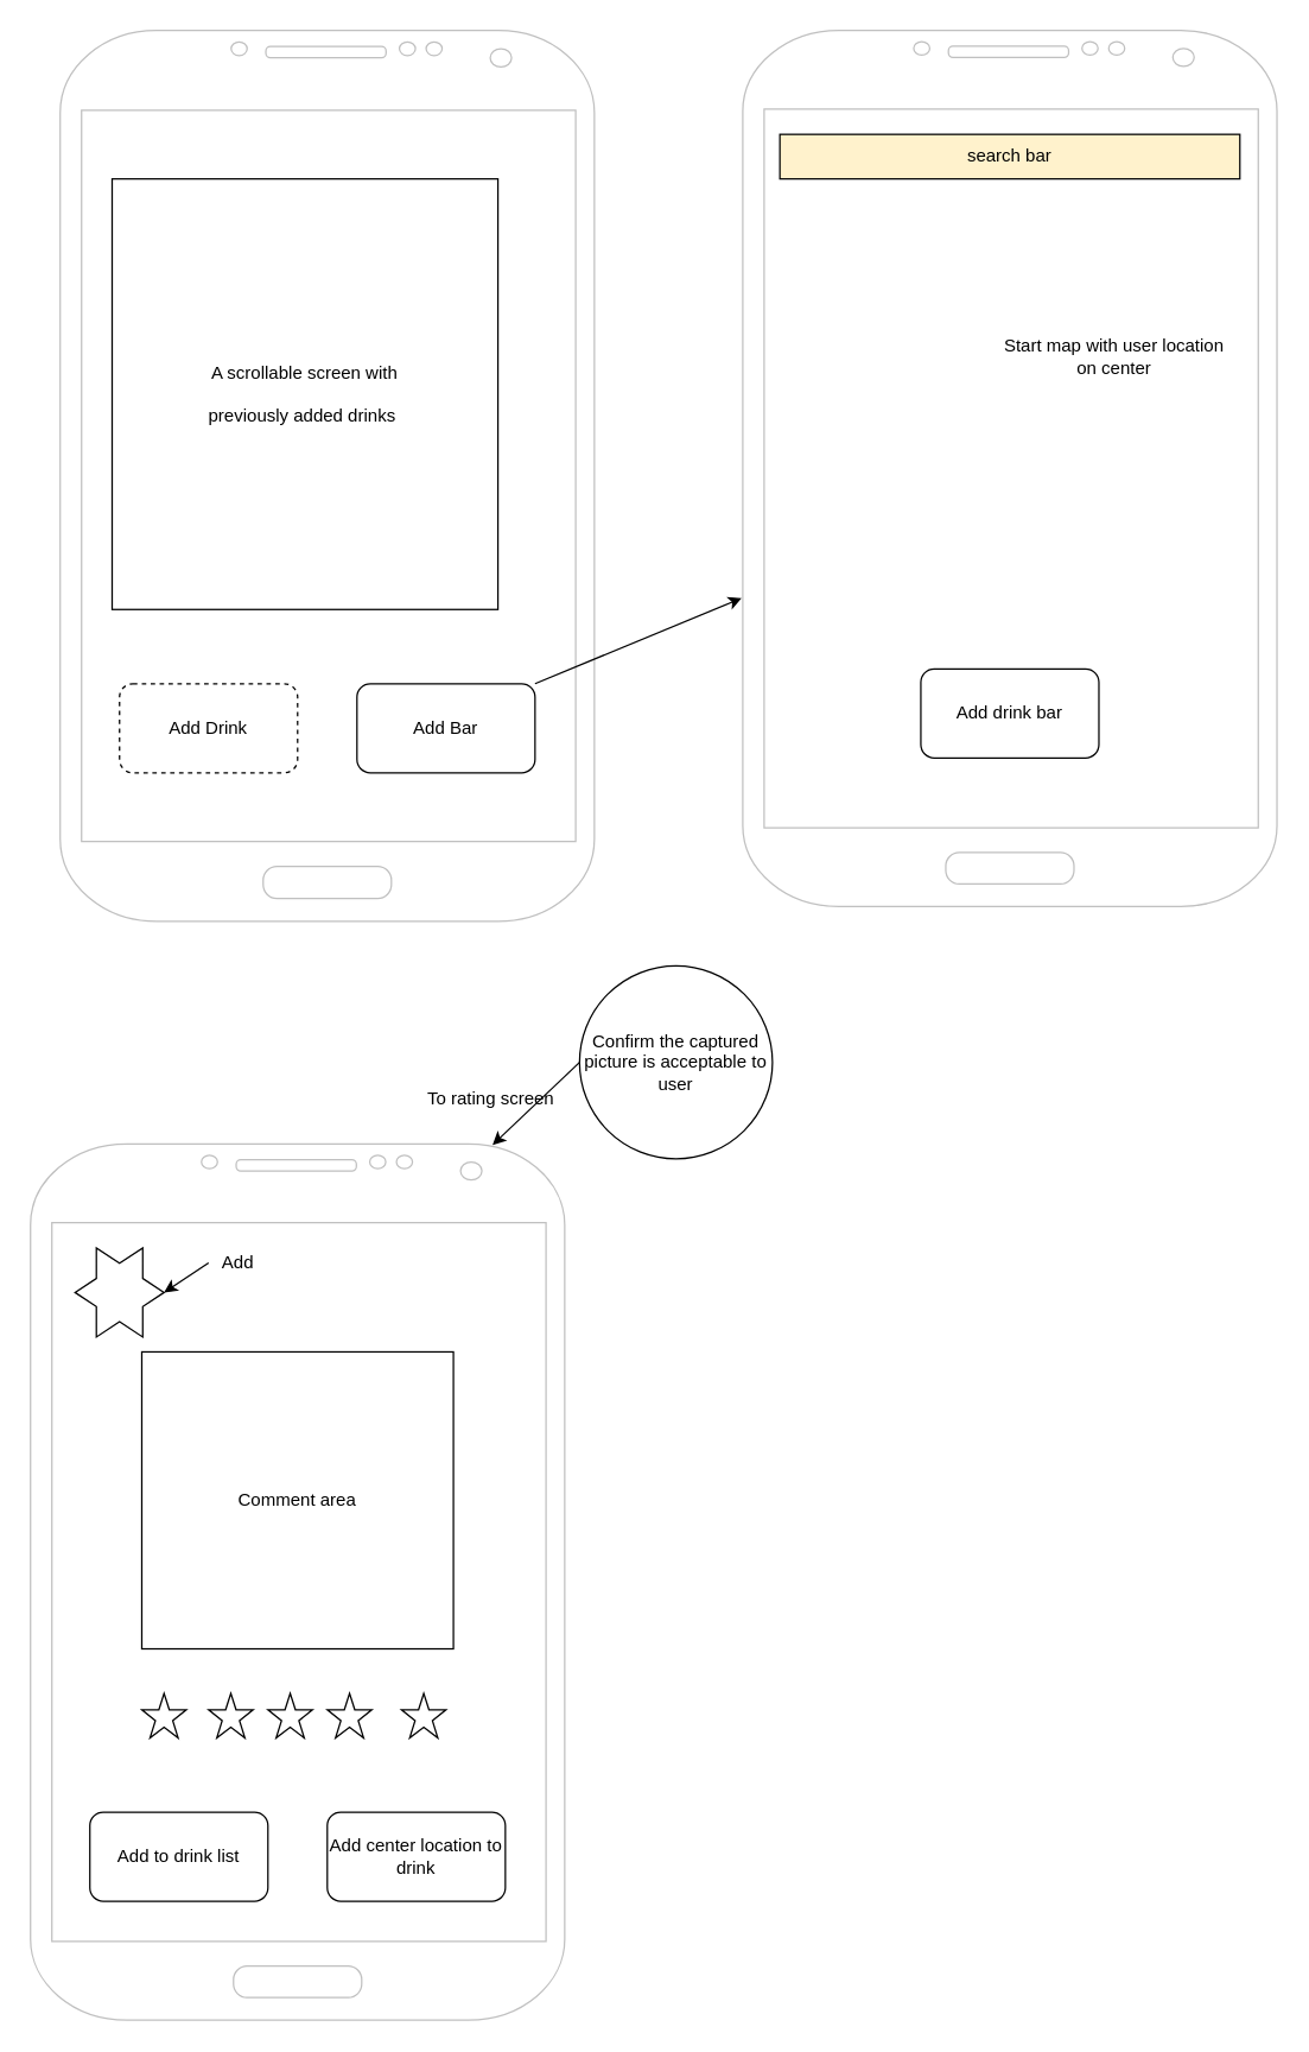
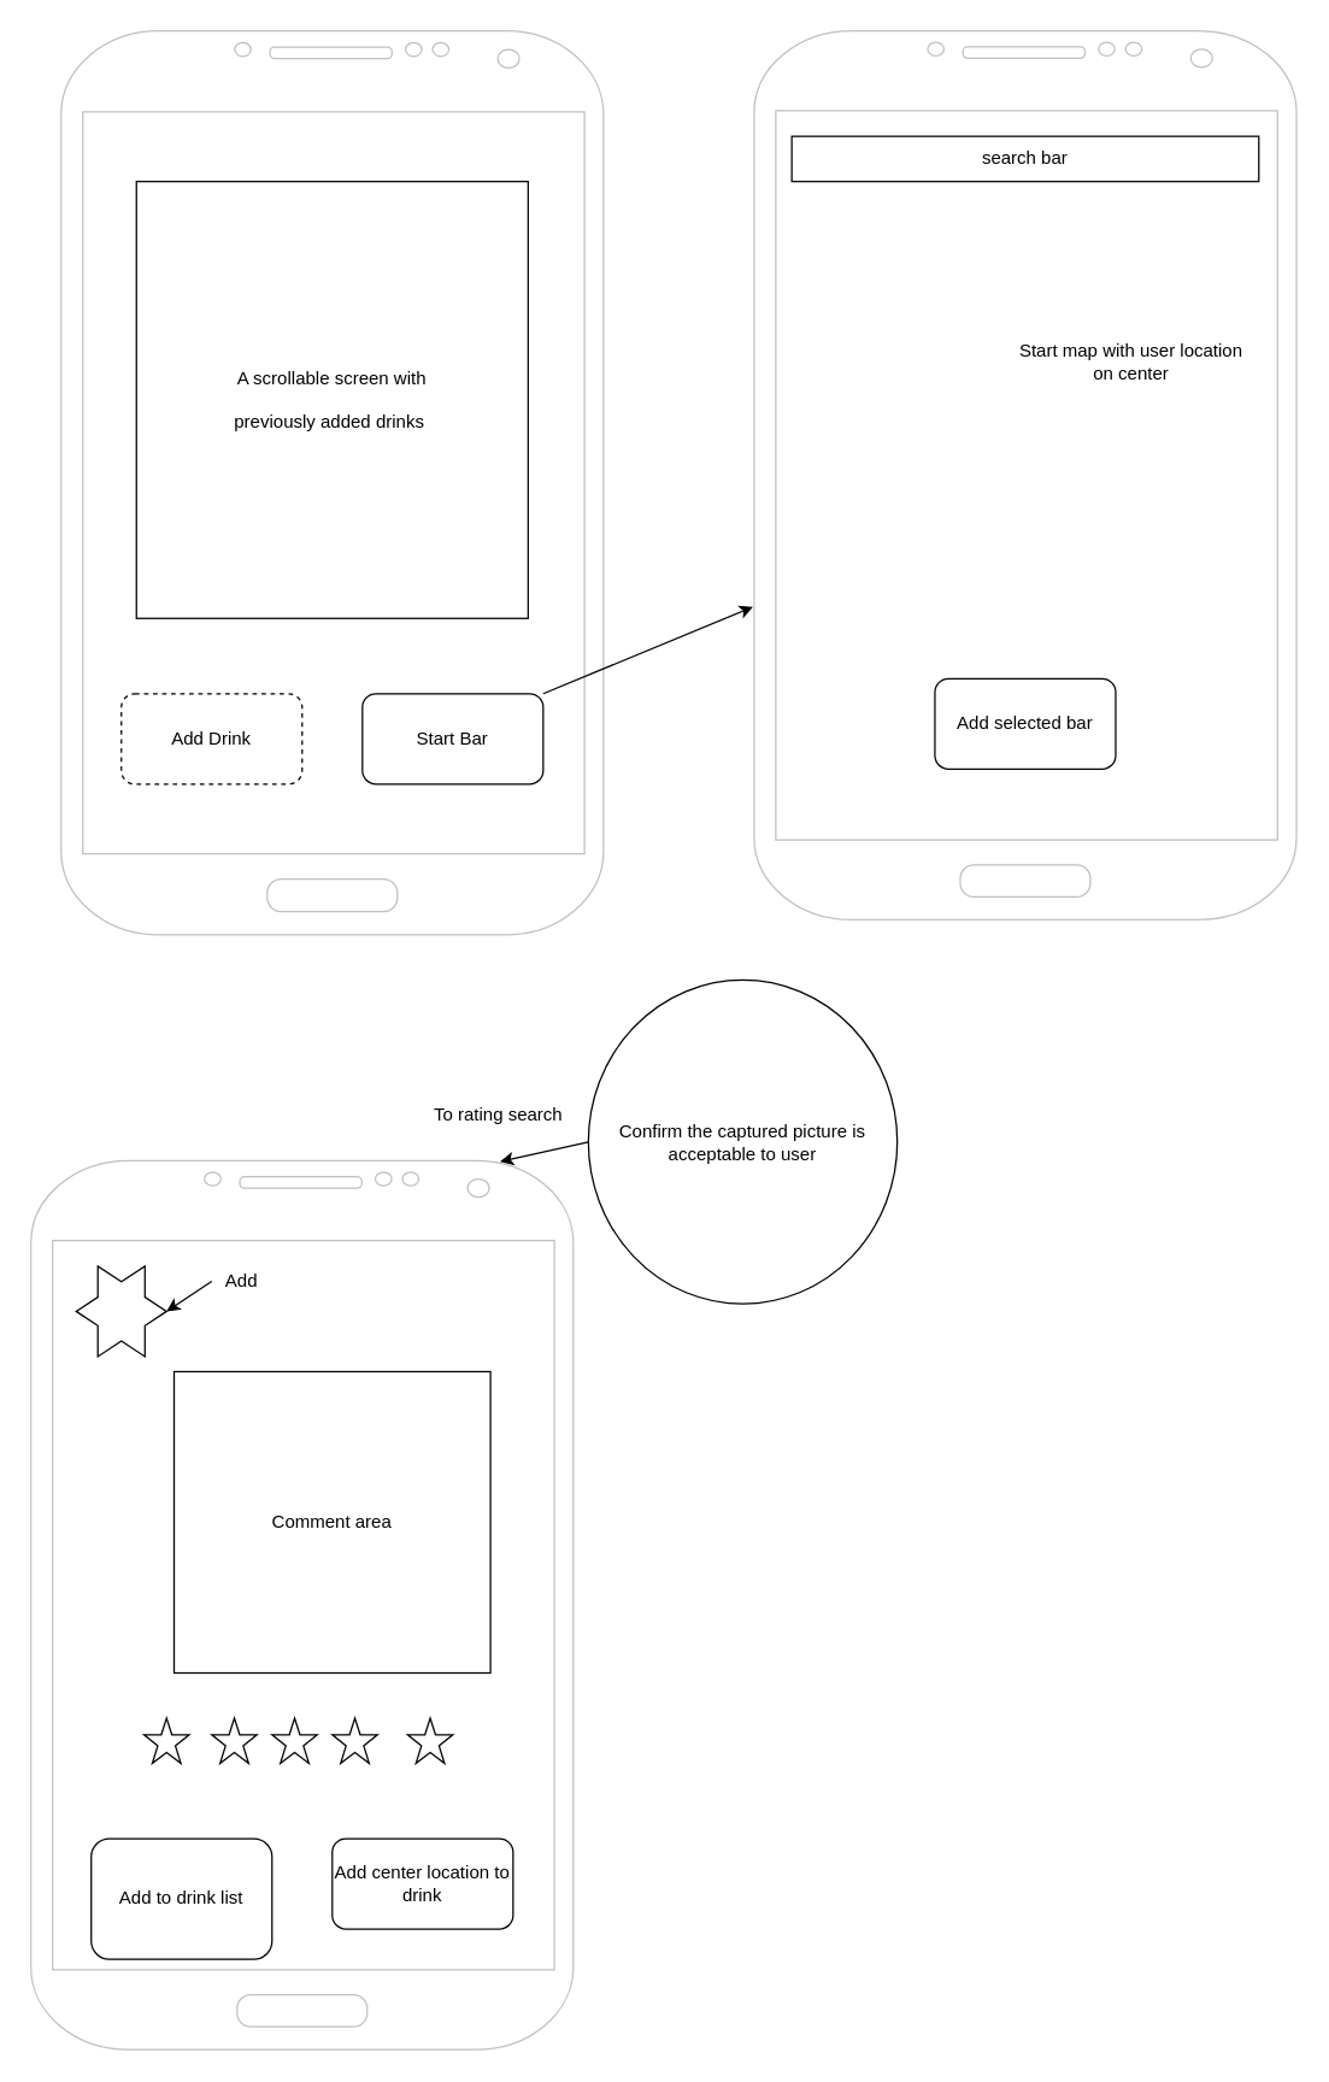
- <mxCell id="26" value="search bar" style="rounded=0;whiteSpace=wrap;html=1;fillColor=#fff2cc;" parent="1" vertex="1"><mxGeometry x="525" y="90" width="310" height="30" as="geometry" /></mxCell>
+ <mxCell id="26" value="search bar" style="rounded=0;whiteSpace=wrap;html=1;" parent="1" vertex="1"><mxGeometry x="525" y="90" width="310" height="30" as="geometry" /></mxCell>
- <mxCell id="6" value="A scrollable screen with &lt;br&gt;&lt;br&gt;previously added drinks&amp;nbsp;" style="rounded=0;whiteSpace=wrap;html=1;" parent="2" vertex="1"><mxGeometry x="35" y="100" width="260" height="290" as="geometry" /></mxCell>
+ <mxCell id="6" value="A scrollable screen with &lt;br&gt;&lt;br&gt;previously added drinks&amp;nbsp;" style="rounded=0;whiteSpace=wrap;html=1;" parent="2" vertex="1"><mxGeometry x="50" y="100" width="260" height="290" as="geometry" /></mxCell>
- <mxCell id="23" value="Add drink bar" style="rounded=1;whiteSpace=wrap;html=1;" parent="1" vertex="1"><mxGeometry x="620" y="450" width="120" height="60" as="geometry" /></mxCell>
+ <mxCell id="23" value="Add selected bar" style="rounded=1;whiteSpace=wrap;html=1;" parent="1" vertex="1"><mxGeometry x="620" y="450" width="120" height="60" as="geometry" /></mxCell>
- <mxCell id="5" value="Add Bar" style="rounded=1;whiteSpace=wrap;html=1;" parent="2" vertex="1"><mxGeometry x="200" y="440" width="120" height="60" as="geometry" /></mxCell>
+ <mxCell id="5" value="Start Bar" style="rounded=1;whiteSpace=wrap;html=1;" parent="2" vertex="1"><mxGeometry x="200" y="440" width="120" height="60" as="geometry" /></mxCell>
- <mxCell id="8" value="Confirm the captured picture is acceptable to user" style="ellipse;whiteSpace=wrap;html=1;aspect=fixed;" parent="1" vertex="1"><mxGeometry x="390" y="650" width="130" height="130" as="geometry" /></mxCell>
+ <mxCell id="8" value="Confirm the captured picture is acceptable to user" style="ellipse;whiteSpace=wrap;html=1;aspect=fixed;" parent="1" vertex="1"><mxGeometry x="390" y="650" width="205" height="215" as="geometry" /></mxCell>
- <mxCell id="10" value="To rating screen" style="text;html=1;align=center;verticalAlign=middle;resizable=0;points=[];autosize=1;" parent="1" vertex="1"><mxGeometry x="280" y="730" width="100" height="20" as="geometry" /></mxCell>
+ <mxCell id="10" value="To rating search" style="text;html=1;align=center;verticalAlign=middle;resizable=0;points=[];autosize=1;" parent="1" vertex="1"><mxGeometry x="280" y="730" width="100" height="20" as="geometry" /></mxCell>
- <mxCell id="12" value="Comment area" style="rounded=0;whiteSpace=wrap;html=1;" parent="1" vertex="1"><mxGeometry x="95" y="910" width="210" height="200" as="geometry" /></mxCell>
+ <mxCell id="12" value="Comment area" style="rounded=0;whiteSpace=wrap;html=1;" parent="1" vertex="1"><mxGeometry x="115" y="910" width="210" height="200" as="geometry" /></mxCell>
- <mxCell id="11" value="Add to drink list" style="rounded=1;whiteSpace=wrap;html=1;" parent="1" vertex="1"><mxGeometry x="60" y="1220" width="120" height="60" as="geometry" /></mxCell>
+ <mxCell id="11" value="Add to drink list" style="rounded=1;whiteSpace=wrap;html=1;" parent="1" vertex="1"><mxGeometry x="60" y="1220" width="120" height="80" as="geometry" /></mxCell>
